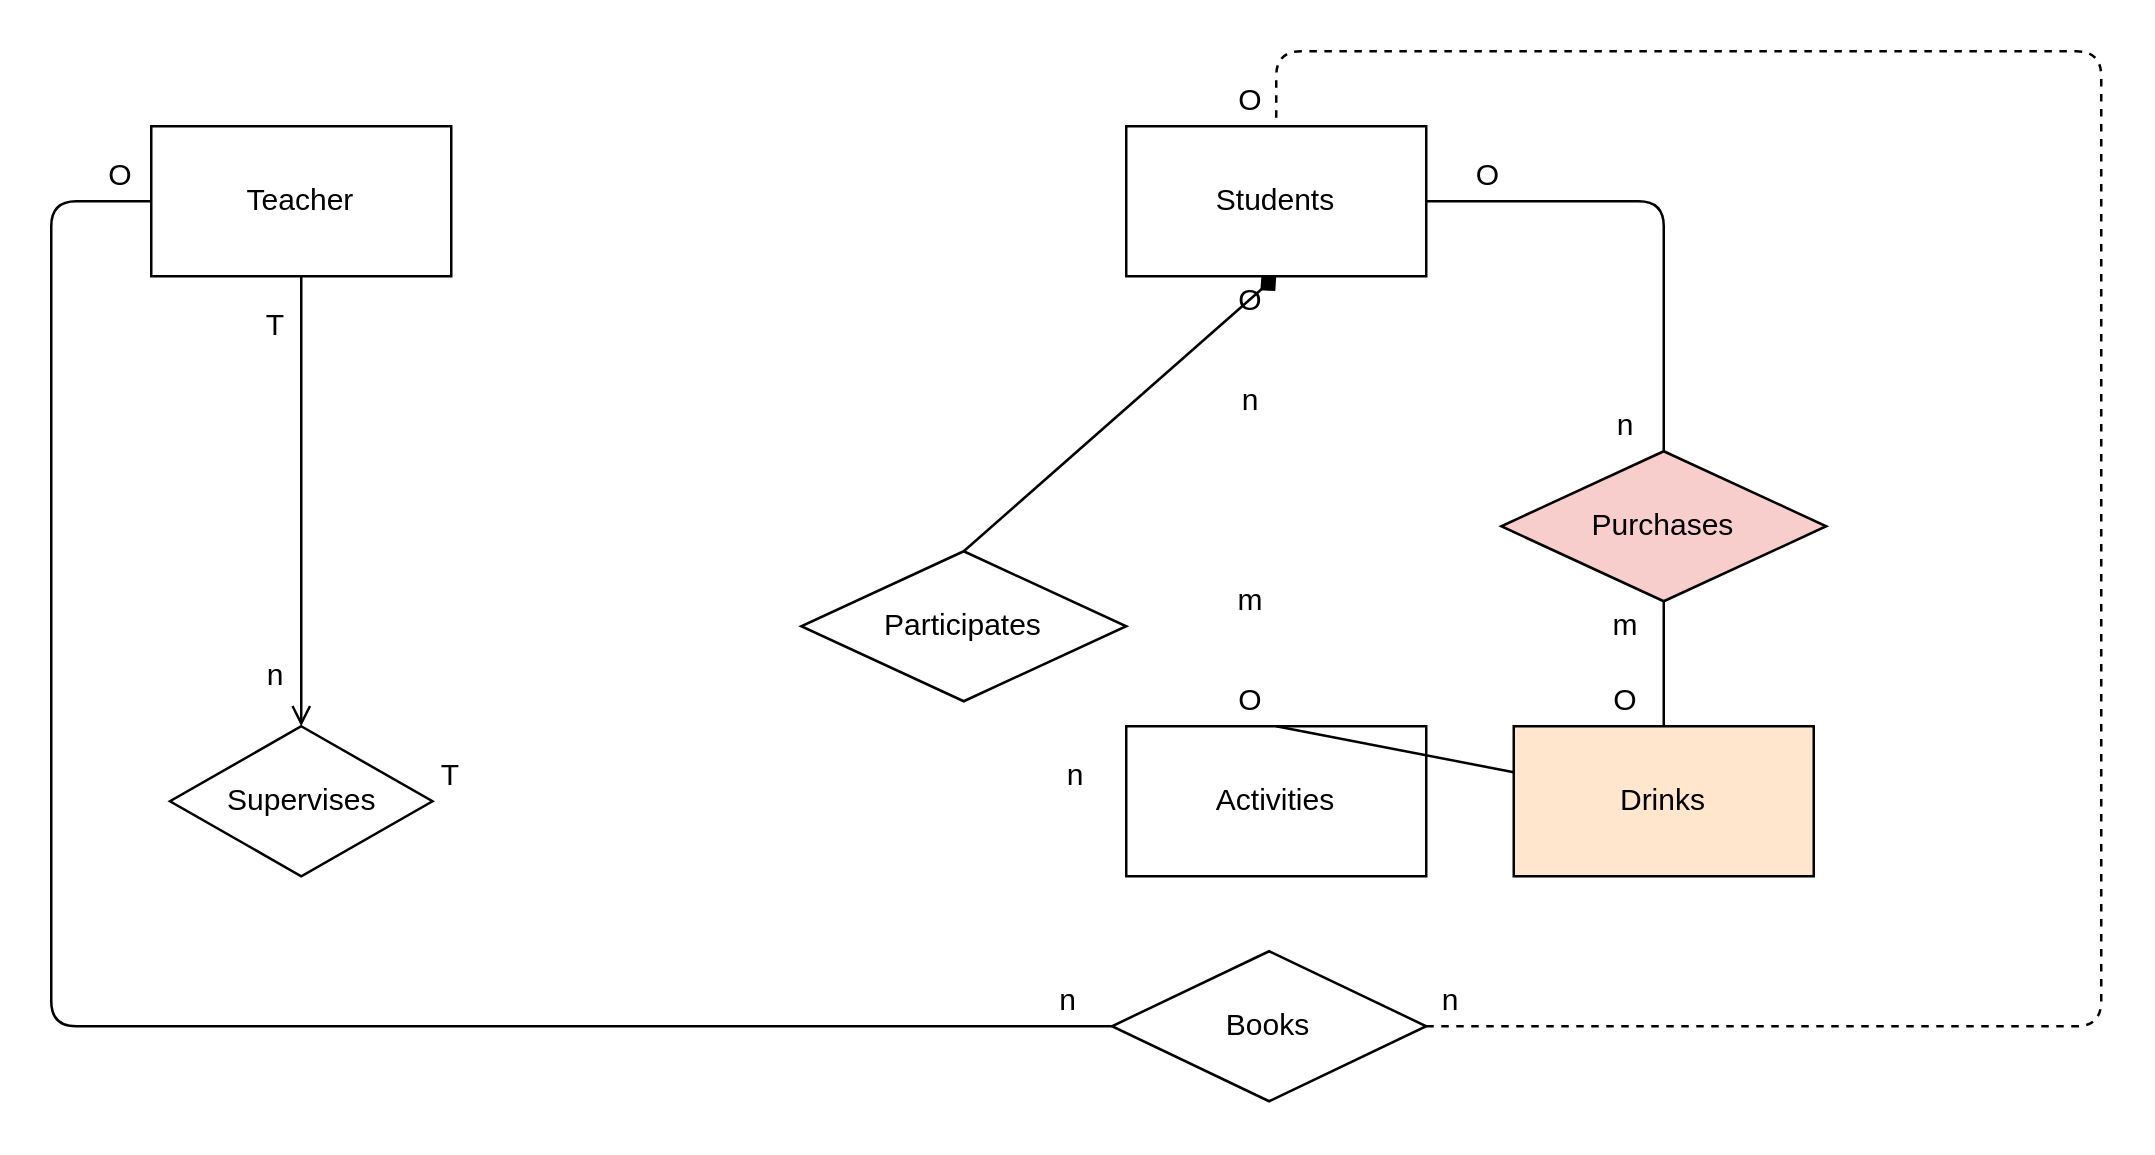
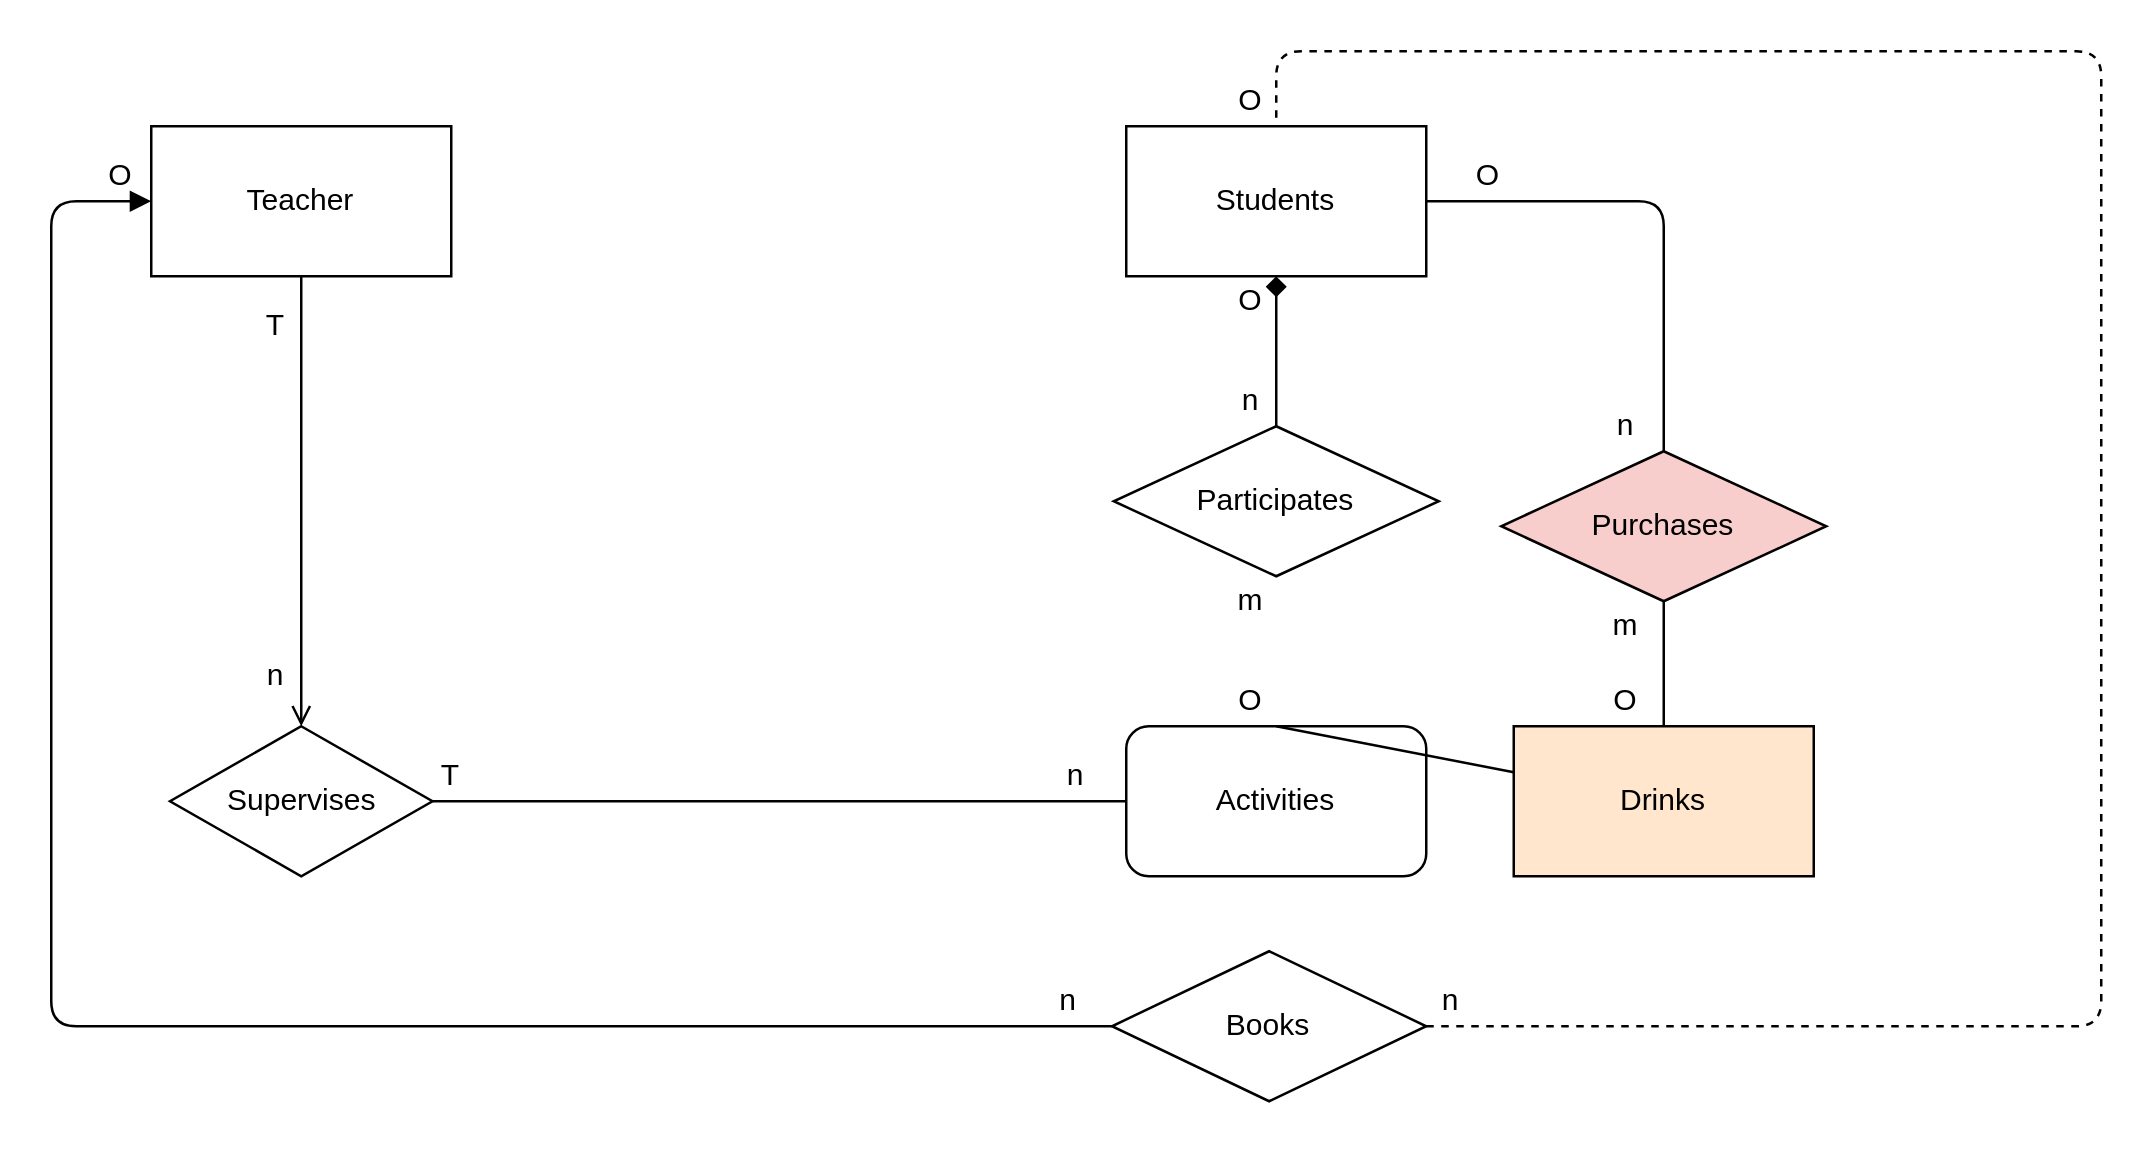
- <mxCell id="28" value="" style="endArrow=none;html=1;entryX=0;entryY=0.5;entryDx=0;entryDy=0;exitX=0;exitY=0.5;exitDx=0;exitDy=0;" edge="1" parent="1" source="15" target="2"><mxGeometry width="50" height="50" relative="1" as="geometry"><mxPoint x="510" y="300" as="sourcePoint" /><mxPoint x="560" y="250" as="targetPoint" /><Array as="points"><mxPoint x="20" y="410" /><mxPoint x="20" y="80" /></Array></mxGeometry></mxCell>
+ <mxCell id="28" value="" style="endArrow=block;html=1;entryX=0;entryY=0.5;entryDx=0;entryDy=0;exitX=0;exitY=0.5;exitDx=0;exitDy=0;" edge="1" parent="1" source="15" target="2"><mxGeometry width="50" height="50" relative="1" as="geometry"><mxPoint x="510" y="300" as="sourcePoint" /><mxPoint x="560" y="250" as="targetPoint" /><Array as="points"><mxPoint x="20" y="410" /><mxPoint x="20" y="80" /></Array></mxGeometry></mxCell>
- <mxCell id="4" value="Participates" style="rhombus;whiteSpace=wrap;html=1;" parent="1" vertex="1"><mxGeometry x="320" y="220" width="130" height="60" as="geometry" /></mxCell>
+ <mxCell id="4" value="Participates" style="rhombus;whiteSpace=wrap;html=1;" parent="1" vertex="1"><mxGeometry x="445" y="170" width="130" height="60" as="geometry" /></mxCell>
+ <mxCell id="10" value="" style="endArrow=none;html=1;exitX=1;exitY=0.5;exitDx=0;exitDy=0;entryX=0;entryY=0.5;entryDx=0;entryDy=0;" parent="1" source="8" target="6" edge="1"><mxGeometry width="50" height="50" relative="1" as="geometry"><mxPoint x="400" y="240" as="sourcePoint" /><mxPoint x="450" y="190" as="targetPoint" /></mxGeometry></mxCell>
- <mxCell id="6" value="Activities" style="rounded=0;whiteSpace=wrap;html=1;" parent="1" vertex="1"><mxGeometry x="450" y="290" width="120" height="60" as="geometry" /></mxCell>
+ <mxCell id="6" value="Activities" style="whiteSpace=wrap;html=1;rounded=1;" parent="1" vertex="1"><mxGeometry x="450" y="290" width="120" height="60" as="geometry" /></mxCell>
